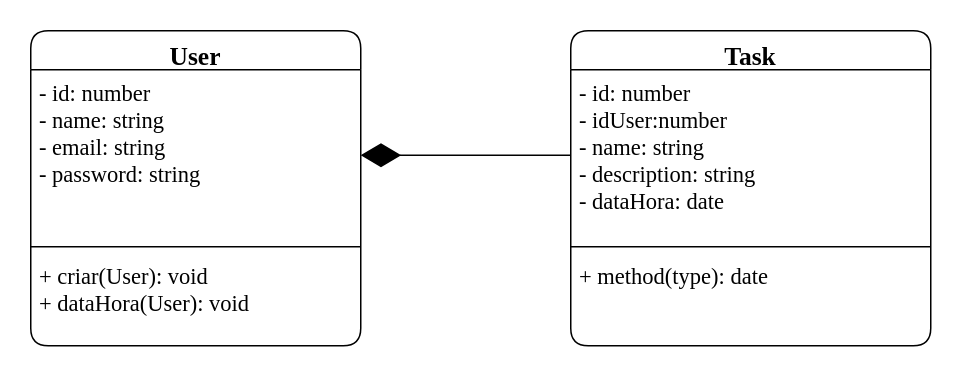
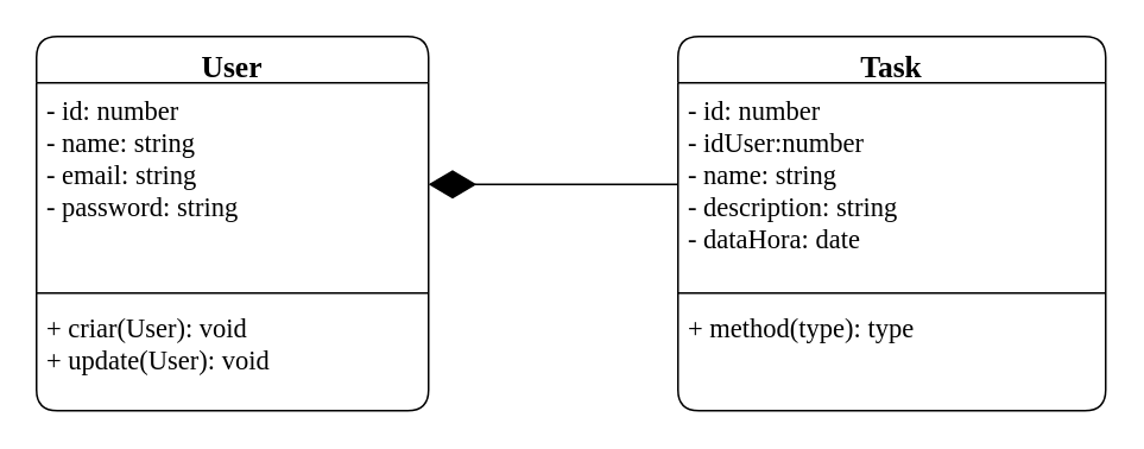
- <mxCell id="5" value="+ criar(User): void&#10;+ dataHora(User): void" style="text;strokeColor=none;fillColor=none;align=left;verticalAlign=top;spacingLeft=4;spacingRight=4;overflow=hidden;rotatable=0;points=[[0,0.5],[1,0.5]];portConstraint=eastwest;fontFamily=Operator Mono;fontSize=15;" vertex="1" parent="2"><mxGeometry y="148" width="220" height="62" as="geometry" /></mxCell>
+ <mxCell id="5" value="+ criar(User): void&#10;+ update(User): void" style="text;strokeColor=none;fillColor=none;align=left;verticalAlign=top;spacingLeft=4;spacingRight=4;overflow=hidden;rotatable=0;points=[[0,0.5],[1,0.5]];portConstraint=eastwest;fontFamily=Operator Mono;fontSize=15;" vertex="1" parent="2"><mxGeometry y="148" width="220" height="62" as="geometry" /></mxCell>
- <mxCell id="9" value="+ method(type): date" style="text;strokeColor=none;fillColor=none;align=left;verticalAlign=top;spacingLeft=4;spacingRight=4;overflow=hidden;rotatable=0;points=[[0,0.5],[1,0.5]];portConstraint=eastwest;fontFamily=Operator Mono;fontSize=15;" vertex="1" parent="6"><mxGeometry y="148" width="240" height="62" as="geometry" /></mxCell>
+ <mxCell id="9" value="+ method(type): type" style="text;strokeColor=none;fillColor=none;align=left;verticalAlign=top;spacingLeft=4;spacingRight=4;overflow=hidden;rotatable=0;points=[[0,0.5],[1,0.5]];portConstraint=eastwest;fontFamily=Operator Mono;fontSize=15;" vertex="1" parent="6"><mxGeometry y="148" width="240" height="62" as="geometry" /></mxCell>
